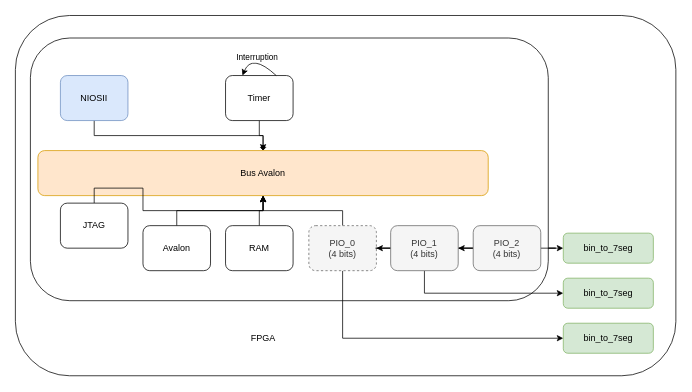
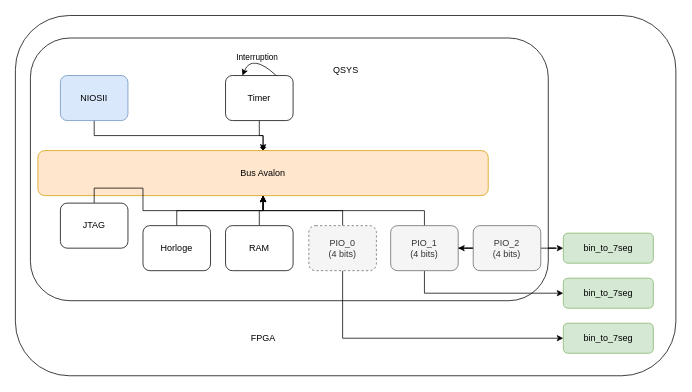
+ <mxCell id="17" value="QSYS" style="text;html=1;align=center;verticalAlign=middle;resizable=0;points=[];autosize=1;strokeColor=none;fillColor=none;" vertex="1" parent="1"><mxGeometry x="430" y="78" width="60" height="30" as="geometry" /></mxCell>
- <mxCell id="10" value="Avalon" style="rounded=1;whiteSpace=wrap;html=1;" vertex="1" parent="1"><mxGeometry x="190" y="300" width="90" height="60" as="geometry" /></mxCell>
+ <mxCell id="10" value="Horloge" style="rounded=1;whiteSpace=wrap;html=1;" vertex="1" parent="1"><mxGeometry x="190" y="300" width="90" height="60" as="geometry" /></mxCell>
- <mxCell id="24" value="" style="edgeStyle=orthogonalEdgeStyle;rounded=0;orthogonalLoop=1;jettySize=auto;html=1;" edge="1" parent="1" source="26" target="23"><mxGeometry relative="1" as="geometry" /></mxCell>
+ <mxCell id="24" value="" style="edgeStyle=orthogonalEdgeStyle;rounded=0;orthogonalLoop=1;jettySize=auto;html=1;" edge="1" parent="1" source="26" target="6"><mxGeometry relative="1" as="geometry" /></mxCell>
